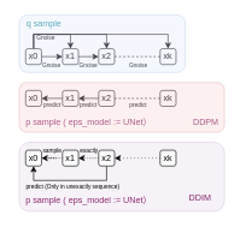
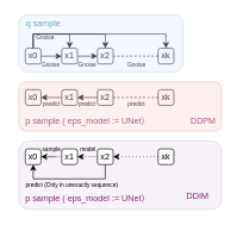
- <mxCell id="40" value="exactly" style="text;html=1;align=center;verticalAlign=middle;whiteSpace=wrap;rounded=0;fontSize=8;" vertex="1" parent="1"><mxGeometry x="93" y="193" width="60" height="30" as="geometry" /></mxCell>
+ <mxCell id="40" value="model" style="text;html=1;align=center;verticalAlign=middle;whiteSpace=wrap;rounded=0;fontSize=8;" vertex="1" parent="1"><mxGeometry x="93" y="193" width="60" height="30" as="geometry" /></mxCell>
